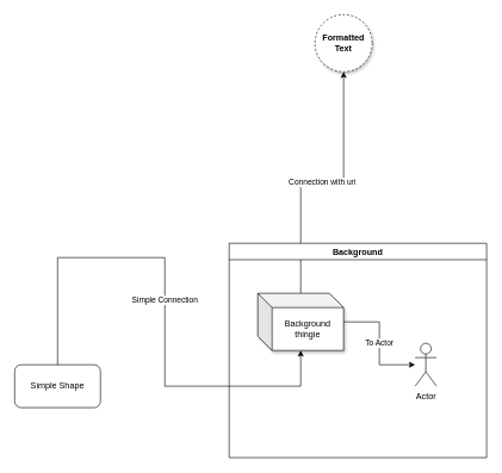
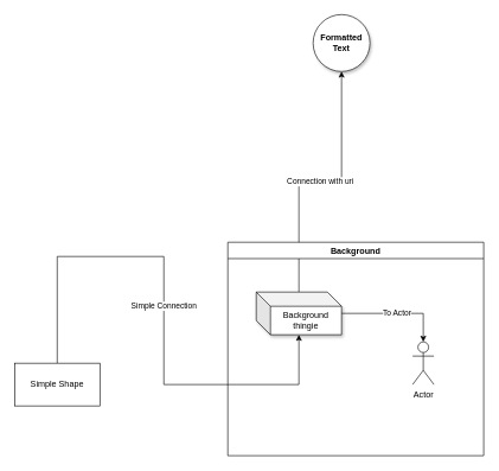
- <mxCell id="11" value="&lt;b&gt;Formatted&lt;br&gt;Text&lt;br&gt;&lt;/b&gt;" style="ellipse;whiteSpace=wrap;html=1;aspect=fixed;shadow=1;dashed=1;" parent="10" vertex="1"><mxGeometry x="440" y="20" width="80" height="80" as="geometry" /></mxCell>
+ <mxCell id="11" value="&lt;b&gt;Formatted&lt;br&gt;Text&lt;br&gt;&lt;/b&gt;" style="ellipse;whiteSpace=wrap;html=1;aspect=fixed;shadow=1;" parent="10" vertex="1"><mxGeometry x="440" y="20" width="80" height="80" as="geometry" /></mxCell>
- <mxCell id="6" value="Background thingie" style="shape=cube;whiteSpace=wrap;html=1;boundedLbl=1;backgroundOutline=1;darkOpacity=0.05;darkOpacity2=0.1;shadow=1;" parent="4" vertex="1"><mxGeometry x="40" y="70" width="120" height="80" as="geometry" /></mxCell>
+ <mxCell id="6" value="Background thingie" style="shape=cube;whiteSpace=wrap;html=1;boundedLbl=1;backgroundOutline=1;darkOpacity=0.05;darkOpacity2=0.1;shadow=1;" parent="4" vertex="1"><mxGeometry x="40" y="70" width="120" height="60" as="geometry" /></mxCell>
- <mxCell id="9" value="Simple Shape" style="whiteSpace=wrap;html=1;rounded=1;" parent="8" vertex="1"><mxGeometry x="20" y="510" width="120" height="60" as="geometry" /></mxCell>
+ <mxCell id="9" value="Simple Shape" style="rounded=0;whiteSpace=wrap;html=1;" parent="8" vertex="1"><mxGeometry x="20" y="510" width="120" height="60" as="geometry" /></mxCell>
